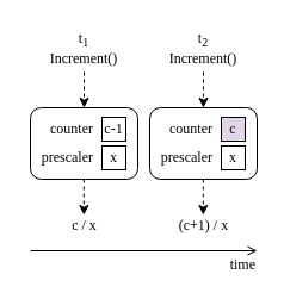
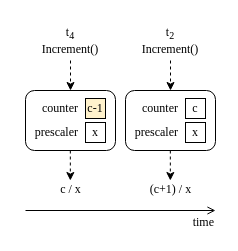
- <mxCell id="7" value="t&lt;sub&gt;1&lt;/sub&gt;&lt;br&gt;Increment()" style="text;html=1;strokeColor=none;fillColor=none;align=center;verticalAlign=middle;whiteSpace=wrap;rounded=0;fontFamily=Computer Modern;" parent="1" vertex="1"><mxGeometry x="40" y="20" width="60" height="40" as="geometry" /></mxCell>
+ <mxCell id="7" value="t&lt;sub&gt;4&lt;/sub&gt;&lt;br&gt;Increment()" style="text;html=1;strokeColor=none;fillColor=none;align=center;verticalAlign=middle;whiteSpace=wrap;rounded=0;fontFamily=Computer Modern;" parent="1" vertex="1"><mxGeometry x="40" y="20" width="60" height="40" as="geometry" /></mxCell>
- <mxCell id="3" value="c-1" style="rounded=0;whiteSpace=wrap;html=1;fontFamily=Computer Modern;" parent="1" vertex="1"><mxGeometry x="85" y="98" width="20" height="20" as="geometry" /></mxCell>
+ <mxCell id="3" value="c-1" style="rounded=0;whiteSpace=wrap;html=1;fontFamily=Computer Modern;fillColor=#fff2cc;" parent="1" vertex="1"><mxGeometry x="85" y="98" width="20" height="20" as="geometry" /></mxCell>
- <mxCell id="12" value="c" style="rounded=0;whiteSpace=wrap;html=1;fontFamily=Computer Modern;fillColor=#e1d5e7;" parent="1" vertex="1"><mxGeometry x="185" y="98" width="20" height="20" as="geometry" /></mxCell>
+ <mxCell id="12" value="c" style="rounded=0;whiteSpace=wrap;html=1;fontFamily=Computer Modern;" parent="1" vertex="1"><mxGeometry x="185" y="98" width="20" height="20" as="geometry" /></mxCell>
